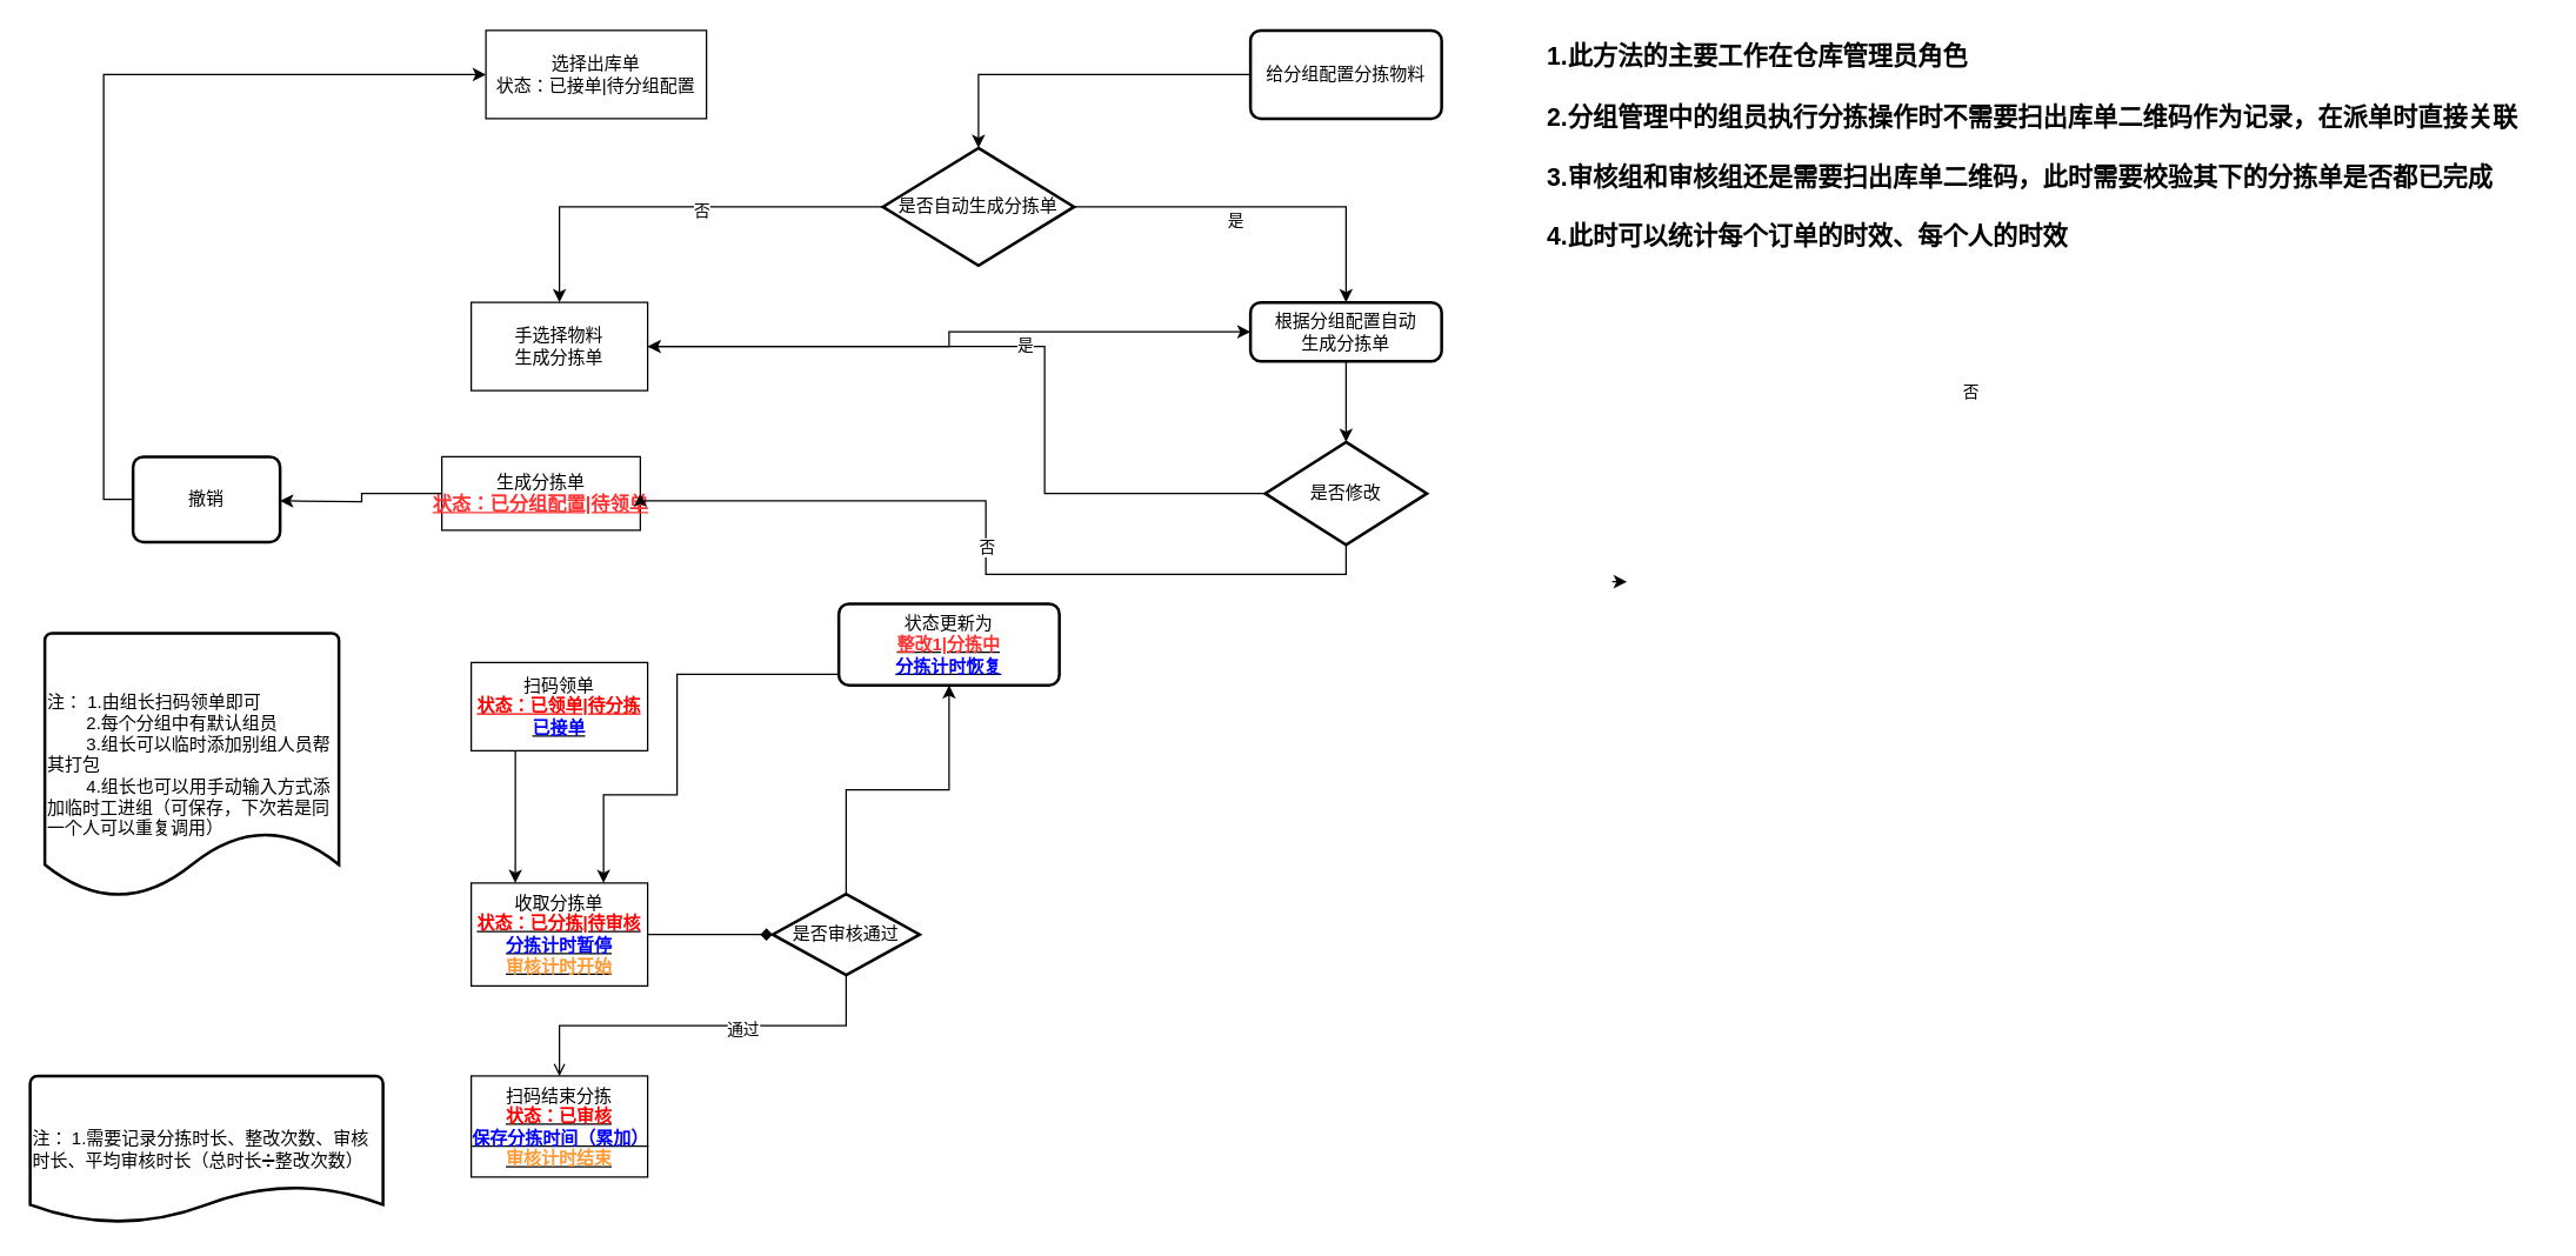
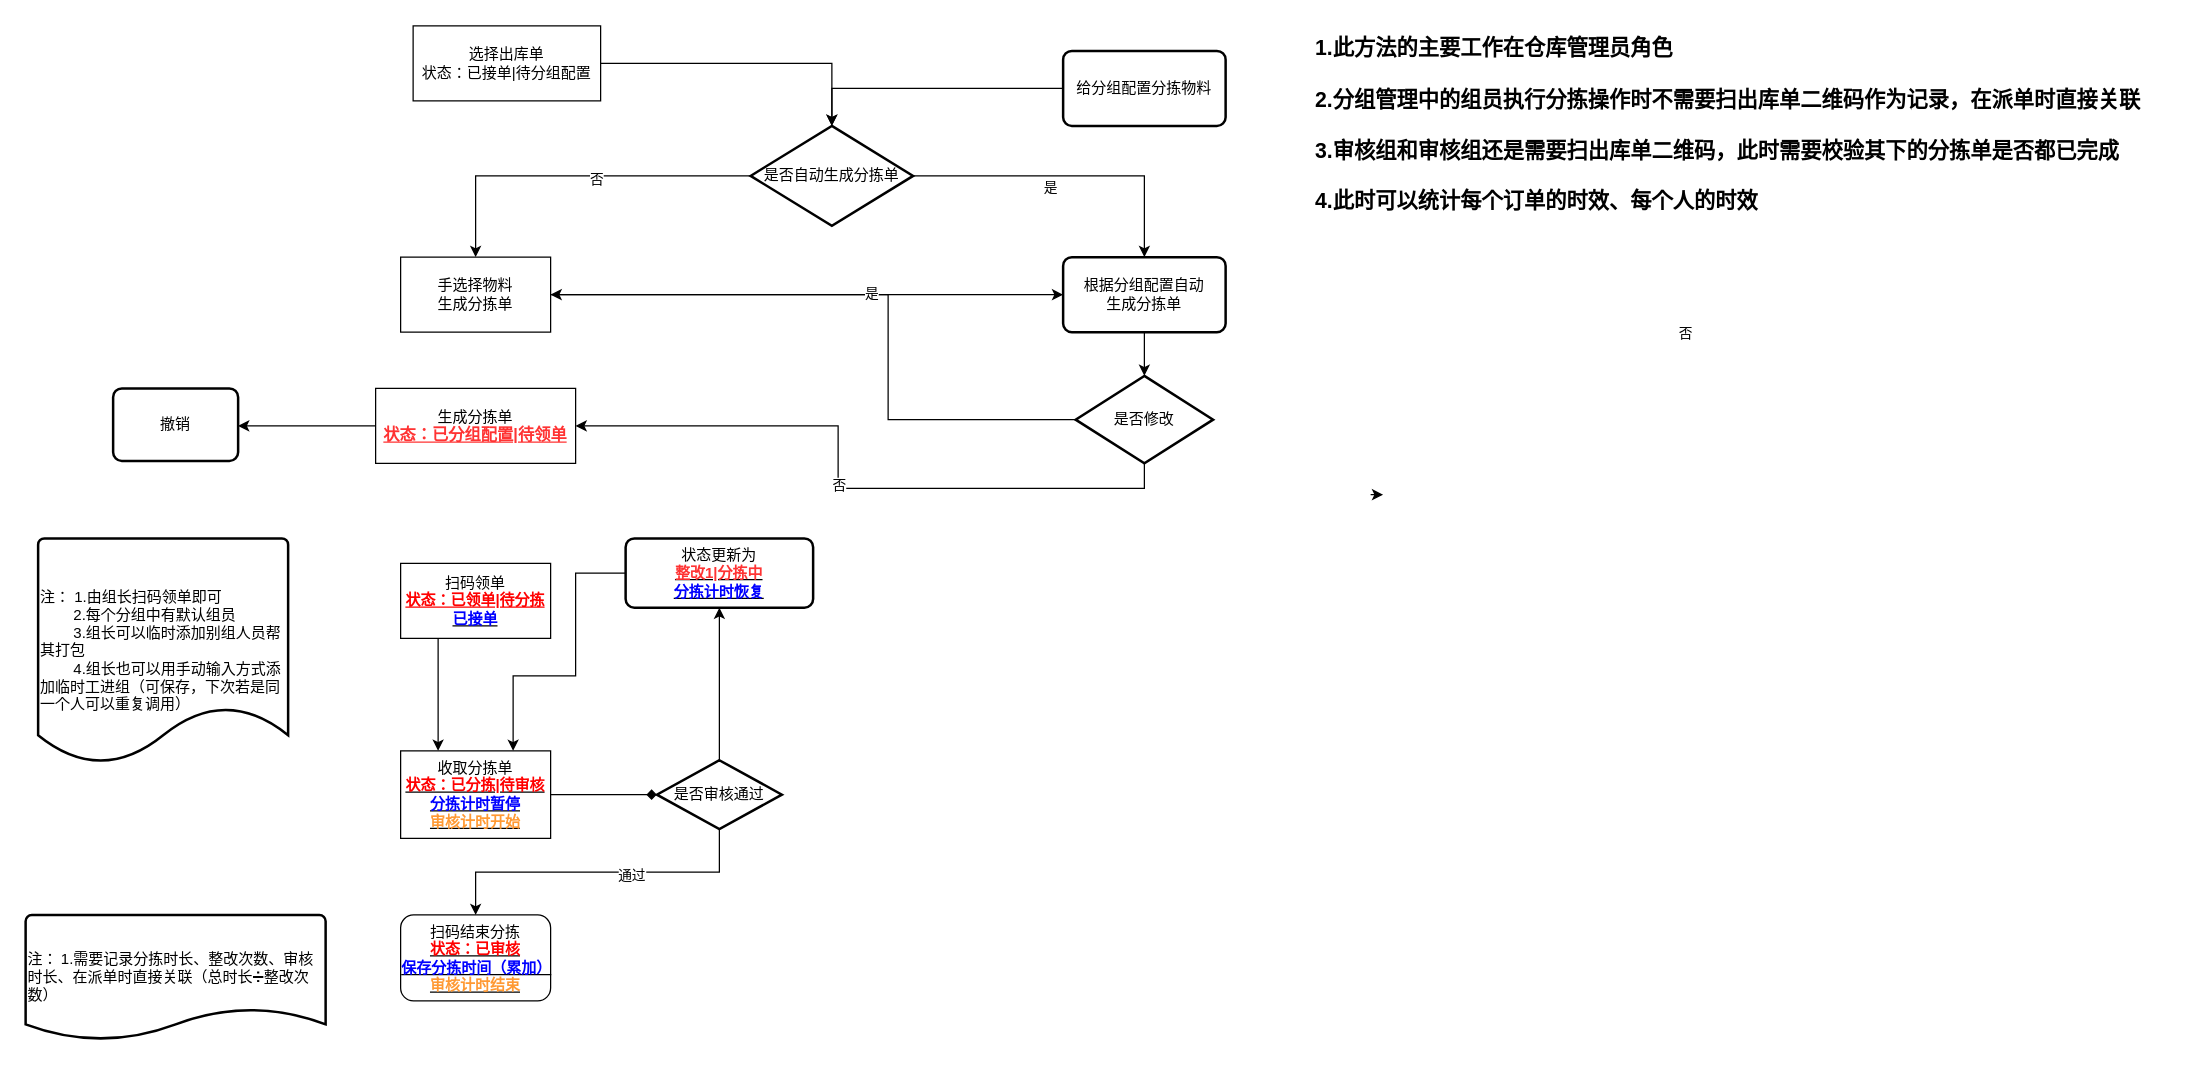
+ <mxCell id="2" value="" style="edgeStyle=orthogonalEdgeStyle;rounded=0;orthogonalLoop=1;jettySize=auto;html=1;" edge="1" parent="1" source="3" target="22"><mxGeometry relative="1" as="geometry" /></mxCell>
- <mxCell id="16" value="给分组配置分拣物料" style="rounded=1;whiteSpace=wrap;html=1;absoluteArcSize=1;arcSize=14;strokeWidth=2;" vertex="1" parent="1"><mxGeometry x="850" y="20" width="130" height="60" as="geometry" /></mxCell>
+ <mxCell id="16" value="给分组配置分拣物料" style="rounded=1;whiteSpace=wrap;html=1;absoluteArcSize=1;arcSize=14;strokeWidth=2;" vertex="1" parent="1"><mxGeometry x="850" y="40" width="130" height="60" as="geometry" /></mxCell>
- <mxCell id="37" style="edgeStyle=orthogonalEdgeStyle;rounded=0;orthogonalLoop=1;jettySize=auto;html=1;exitX=0;exitY=0.5;exitDx=0;exitDy=0;entryX=0;entryY=0.5;entryDx=0;entryDy=0;" edge="1" parent="1" source="39" target="3"><mxGeometry relative="1" as="geometry"><mxPoint x="90" y="340" as="sourcePoint" /><mxPoint x="80" y="155" as="targetPoint" /></mxGeometry></mxCell>
- <mxCell id="17" value="根据分组配置自动&lt;div&gt;生成分拣单&lt;/div&gt;" style="rounded=1;whiteSpace=wrap;html=1;absoluteArcSize=1;arcSize=14;strokeWidth=2;" vertex="1" parent="1"><mxGeometry x="850" y="205" width="130" height="40" as="geometry" /></mxCell>
+ <mxCell id="17" value="根据分组配置自动&lt;div&gt;生成分拣单&lt;/div&gt;" style="rounded=1;whiteSpace=wrap;html=1;absoluteArcSize=1;arcSize=14;strokeWidth=2;" vertex="1" parent="1"><mxGeometry x="850" y="205" width="130" height="60" as="geometry" /></mxCell>
- <mxCell id="6" value="生成分拣单&lt;div&gt;&lt;font color=&quot;#ff3333&quot;&gt;&lt;span style=&quot;font-size: 13px; text-wrap: nowrap;&quot;&gt;&lt;b&gt;&lt;u&gt;状态：已分组配置|待领单&lt;/u&gt;&lt;/b&gt;&lt;/span&gt;&lt;/font&gt;&lt;/div&gt;" style="rounded=0;whiteSpace=wrap;html=1;" vertex="1" parent="1"><mxGeometry x="300" y="310" width="135" height="50" as="geometry" /></mxCell>
+ <mxCell id="6" value="生成分拣单&lt;div&gt;&lt;font color=&quot;#ff3333&quot;&gt;&lt;span style=&quot;font-size: 13px; text-wrap: nowrap;&quot;&gt;&lt;b&gt;&lt;u&gt;状态：已分组配置|待领单&lt;/u&gt;&lt;/b&gt;&lt;/span&gt;&lt;/font&gt;&lt;/div&gt;" style="rounded=0;whiteSpace=wrap;html=1;" vertex="1" parent="1"><mxGeometry x="300" y="310" width="160" height="60" as="geometry" /></mxCell>
- <mxCell id="34" value="状态更新为&lt;div&gt;&lt;b&gt;&lt;u&gt;&lt;font color=&quot;#ff3333&quot;&gt;整改1|分拣中&lt;/font&gt;&lt;/u&gt;&lt;/b&gt;&lt;/div&gt;&lt;div&gt;&lt;b&gt;&lt;u&gt;&lt;font color=&quot;#0000ff&quot;&gt;分拣计时恢复&lt;/font&gt;&lt;/u&gt;&lt;/b&gt;&lt;/div&gt;" style="rounded=1;whiteSpace=wrap;html=1;absoluteArcSize=1;arcSize=14;strokeWidth=2;" vertex="1" parent="1"><mxGeometry x="570" y="410" width="150" height="55.5" as="geometry" /></mxCell>
+ <mxCell id="34" value="状态更新为&lt;div&gt;&lt;b&gt;&lt;u&gt;&lt;font color=&quot;#ff3333&quot;&gt;整改1|分拣中&lt;/font&gt;&lt;/u&gt;&lt;/b&gt;&lt;/div&gt;&lt;div&gt;&lt;b&gt;&lt;u&gt;&lt;font color=&quot;#0000ff&quot;&gt;分拣计时恢复&lt;/font&gt;&lt;/u&gt;&lt;/b&gt;&lt;/div&gt;" style="rounded=1;whiteSpace=wrap;html=1;absoluteArcSize=1;arcSize=14;strokeWidth=2;" vertex="1" parent="1"><mxGeometry x="500" y="430" width="150" height="55.5" as="geometry" /></mxCell>
- <mxCell id="9" value="" style="edgeStyle=orthogonalEdgeStyle;rounded=0;orthogonalLoop=1;jettySize=auto;html=1;exitX=0.5;exitY=1;exitDx=0;exitDy=0;exitPerimeter=0;endArrow=open;" edge="1" parent="1" source="31" target="12"><mxGeometry relative="1" as="geometry" /></mxCell>
+ <mxCell id="9" value="" style="edgeStyle=orthogonalEdgeStyle;rounded=0;orthogonalLoop=1;jettySize=auto;html=1;exitX=0.5;exitY=1;exitDx=0;exitDy=0;exitPerimeter=0;" edge="1" parent="1" source="31" target="12"><mxGeometry relative="1" as="geometry" /></mxCell>
- <mxCell id="12" value="扫码结束分拣&lt;div&gt;&lt;b&gt;&lt;u&gt;&lt;font color=&quot;#ff0000&quot;&gt;状态：已审核&lt;/font&gt;&lt;/u&gt;&lt;/b&gt;&lt;/div&gt;&lt;div&gt;&lt;b style=&quot;&quot;&gt;&lt;u style=&quot;&quot;&gt;&lt;font color=&quot;#0000ff&quot;&gt;保存分拣时间（累加）&lt;/font&gt;&lt;/u&gt;&lt;/b&gt;&lt;/div&gt;&lt;div&gt;&lt;b&gt;&lt;u&gt;&lt;font color=&quot;#ff9933&quot;&gt;审核计时结束&lt;/font&gt;&lt;/u&gt;&lt;/b&gt;&lt;/div&gt;" style="rounded=0;whiteSpace=wrap;html=1;" vertex="1" parent="1"><mxGeometry x="320" y="731.25" width="120" height="68.75" as="geometry" /></mxCell>
+ <mxCell id="12" value="扫码结束分拣&lt;div&gt;&lt;b&gt;&lt;u&gt;&lt;font color=&quot;#ff0000&quot;&gt;状态：已审核&lt;/font&gt;&lt;/u&gt;&lt;/b&gt;&lt;/div&gt;&lt;div&gt;&lt;b style=&quot;&quot;&gt;&lt;u style=&quot;&quot;&gt;&lt;font color=&quot;#0000ff&quot;&gt;保存分拣时间（累加）&lt;/font&gt;&lt;/u&gt;&lt;/b&gt;&lt;/div&gt;&lt;div&gt;&lt;b&gt;&lt;u&gt;&lt;font color=&quot;#ff9933&quot;&gt;审核计时结束&lt;/font&gt;&lt;/u&gt;&lt;/b&gt;&lt;/div&gt;" style="whiteSpace=wrap;html=1;rounded=1;" vertex="1" parent="1"><mxGeometry x="320" y="731.25" width="120" height="68.75" as="geometry" /></mxCell>
- <mxCell id="36" value="注：&lt;span style=&quot;white-space: pre;&quot;&gt;&#09;&lt;/span&gt;1.需要记录分拣时长、整改次数、审核时长、平均审核时长（总时长➗整改次数）" style="strokeWidth=2;html=1;shape=mxgraph.flowchart.document2;whiteSpace=wrap;size=0.25;align=left;" vertex="1" parent="1"><mxGeometry x="20" y="731.25" width="240" height="100" as="geometry" /></mxCell>
+ <mxCell id="36" value="注：&lt;span style=&quot;white-space: pre;&quot;&gt;&#09;&lt;/span&gt;1.需要记录分拣时长、整改次数、审核时长、在派单时直接关联（总时长➗整改次数）" style="strokeWidth=2;html=1;shape=mxgraph.flowchart.document2;whiteSpace=wrap;size=0.25;align=left;" vertex="1" parent="1"><mxGeometry x="20" y="731.25" width="240" height="100" as="geometry" /></mxCell>
